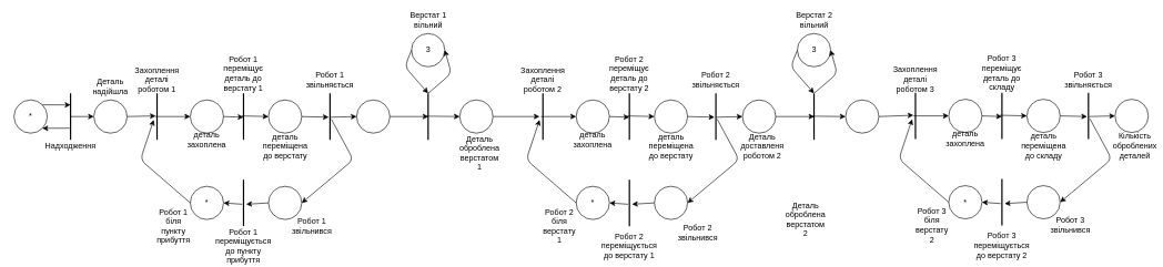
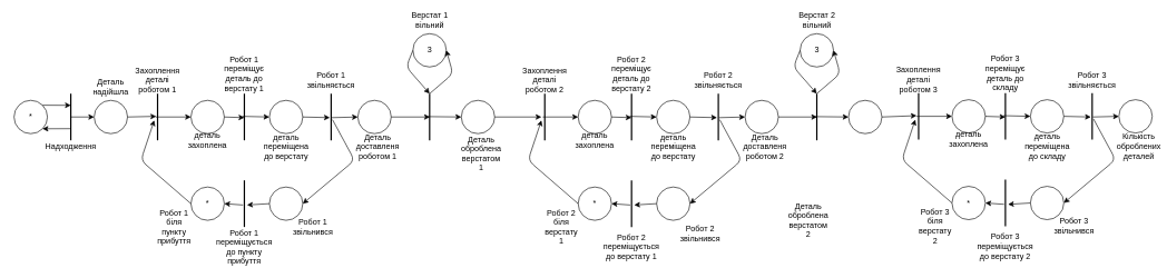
+ <mxCell id="43" value="Деталь доставленя роботом 1" style="text;html=1;strokeColor=none;fillColor=none;align=center;verticalAlign=middle;whiteSpace=wrap;rounded=0;" vertex="1" parent="1"><mxGeometry x="545" y="210" width="40" height="20" as="geometry" /></mxCell>
